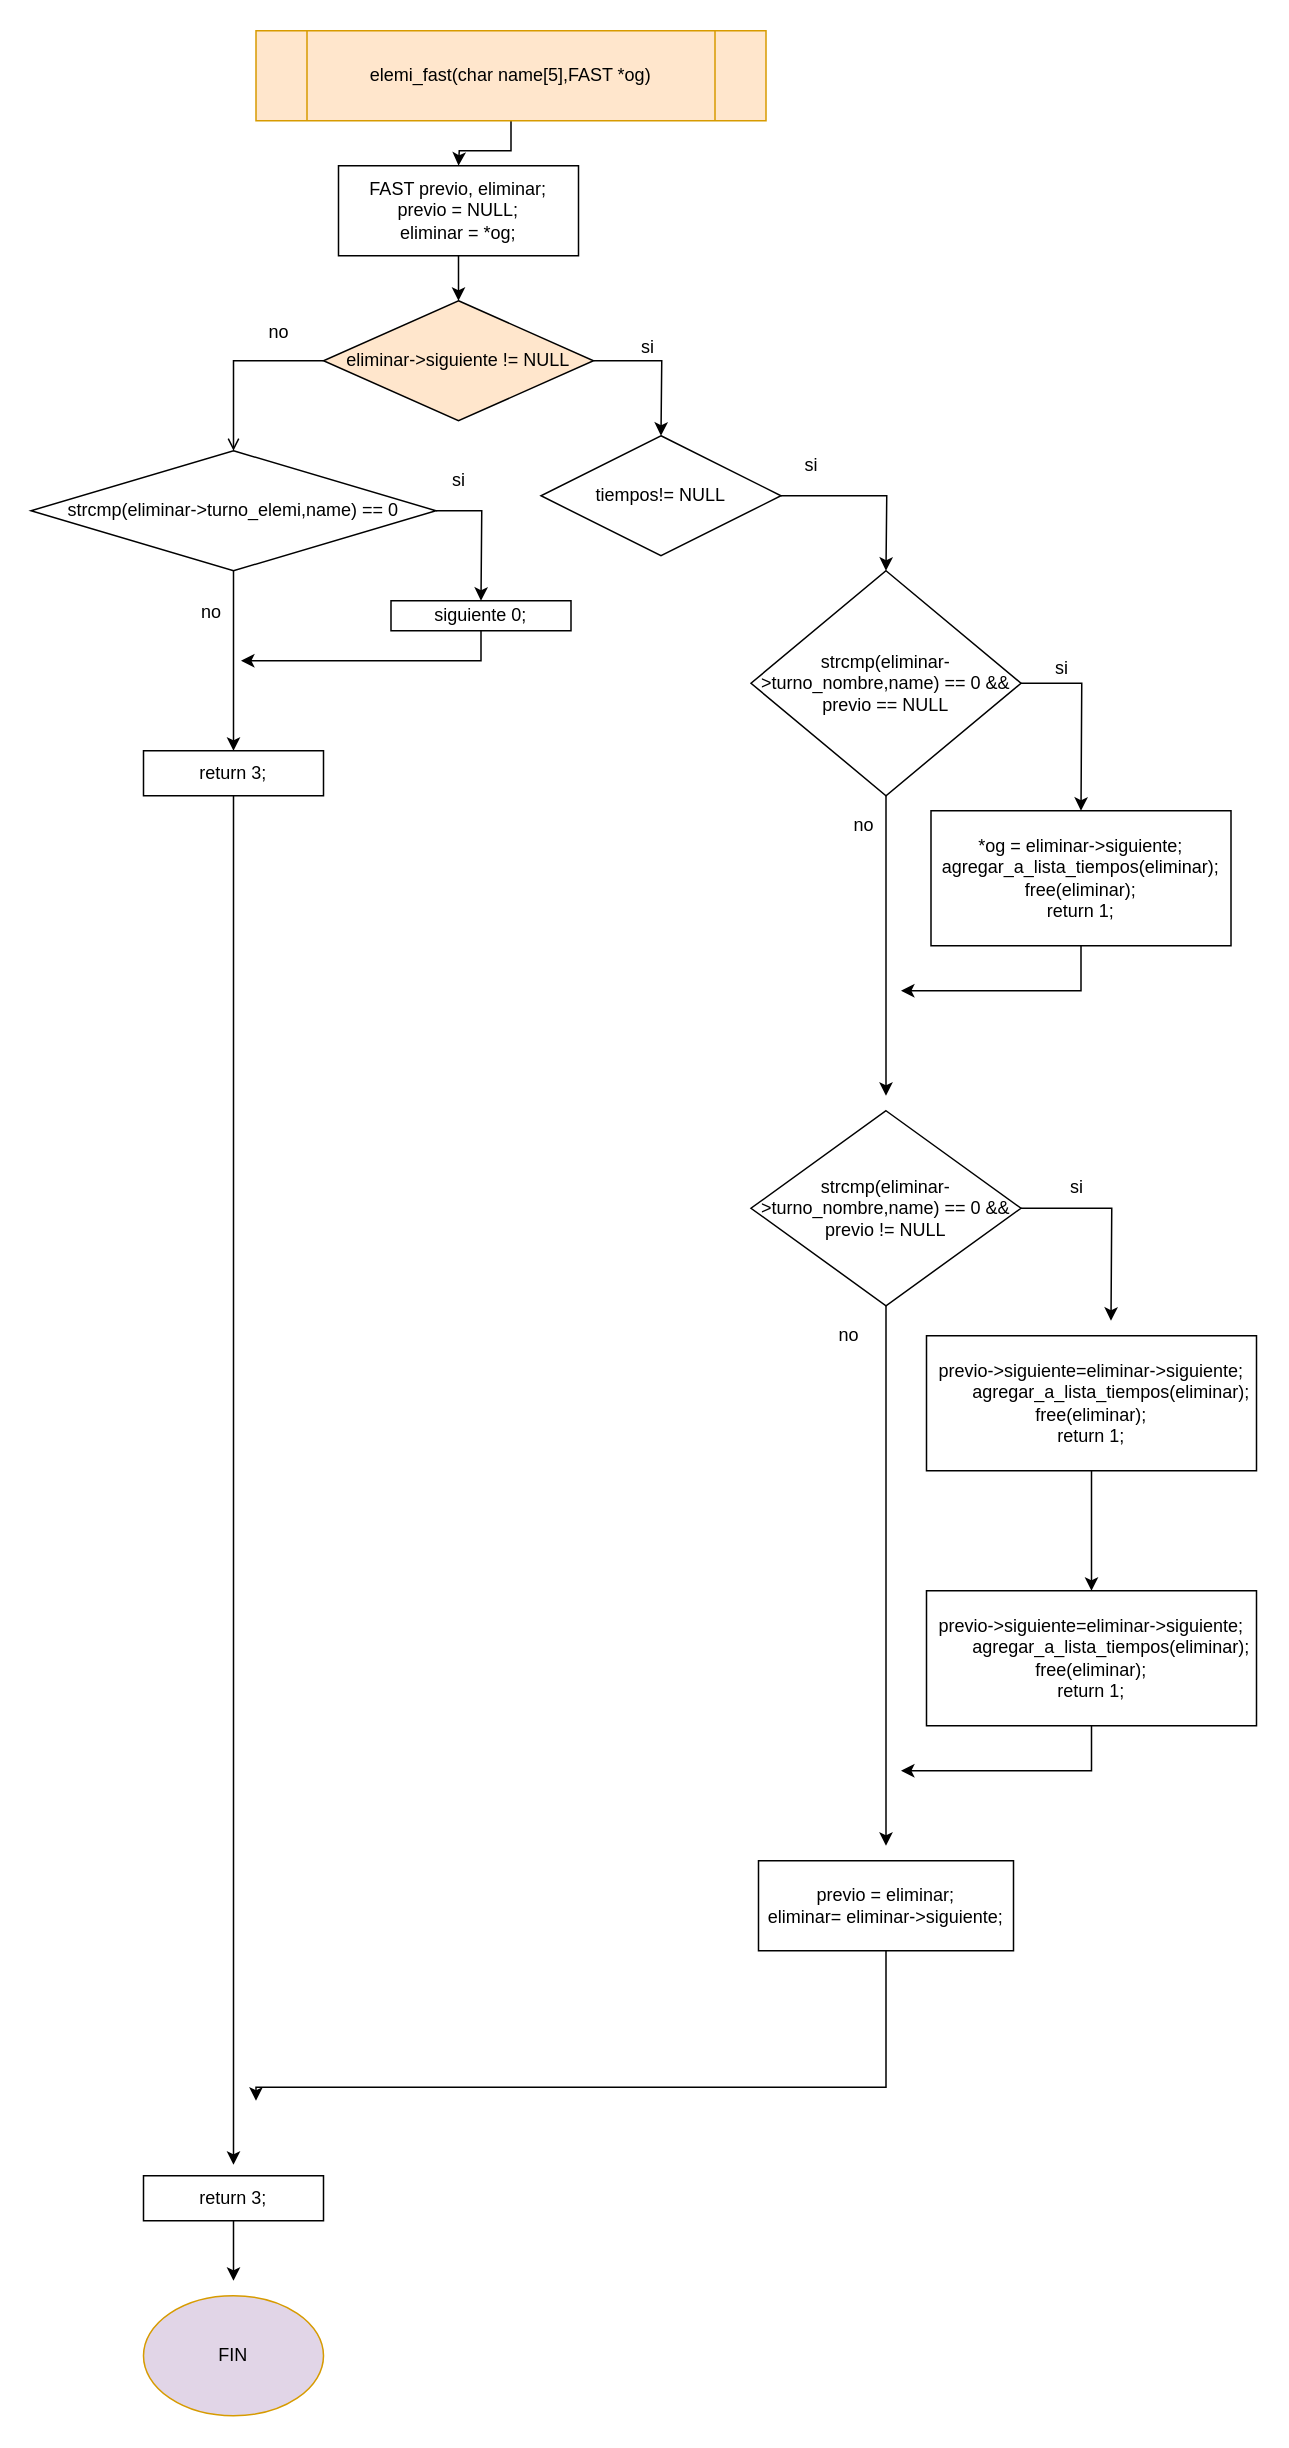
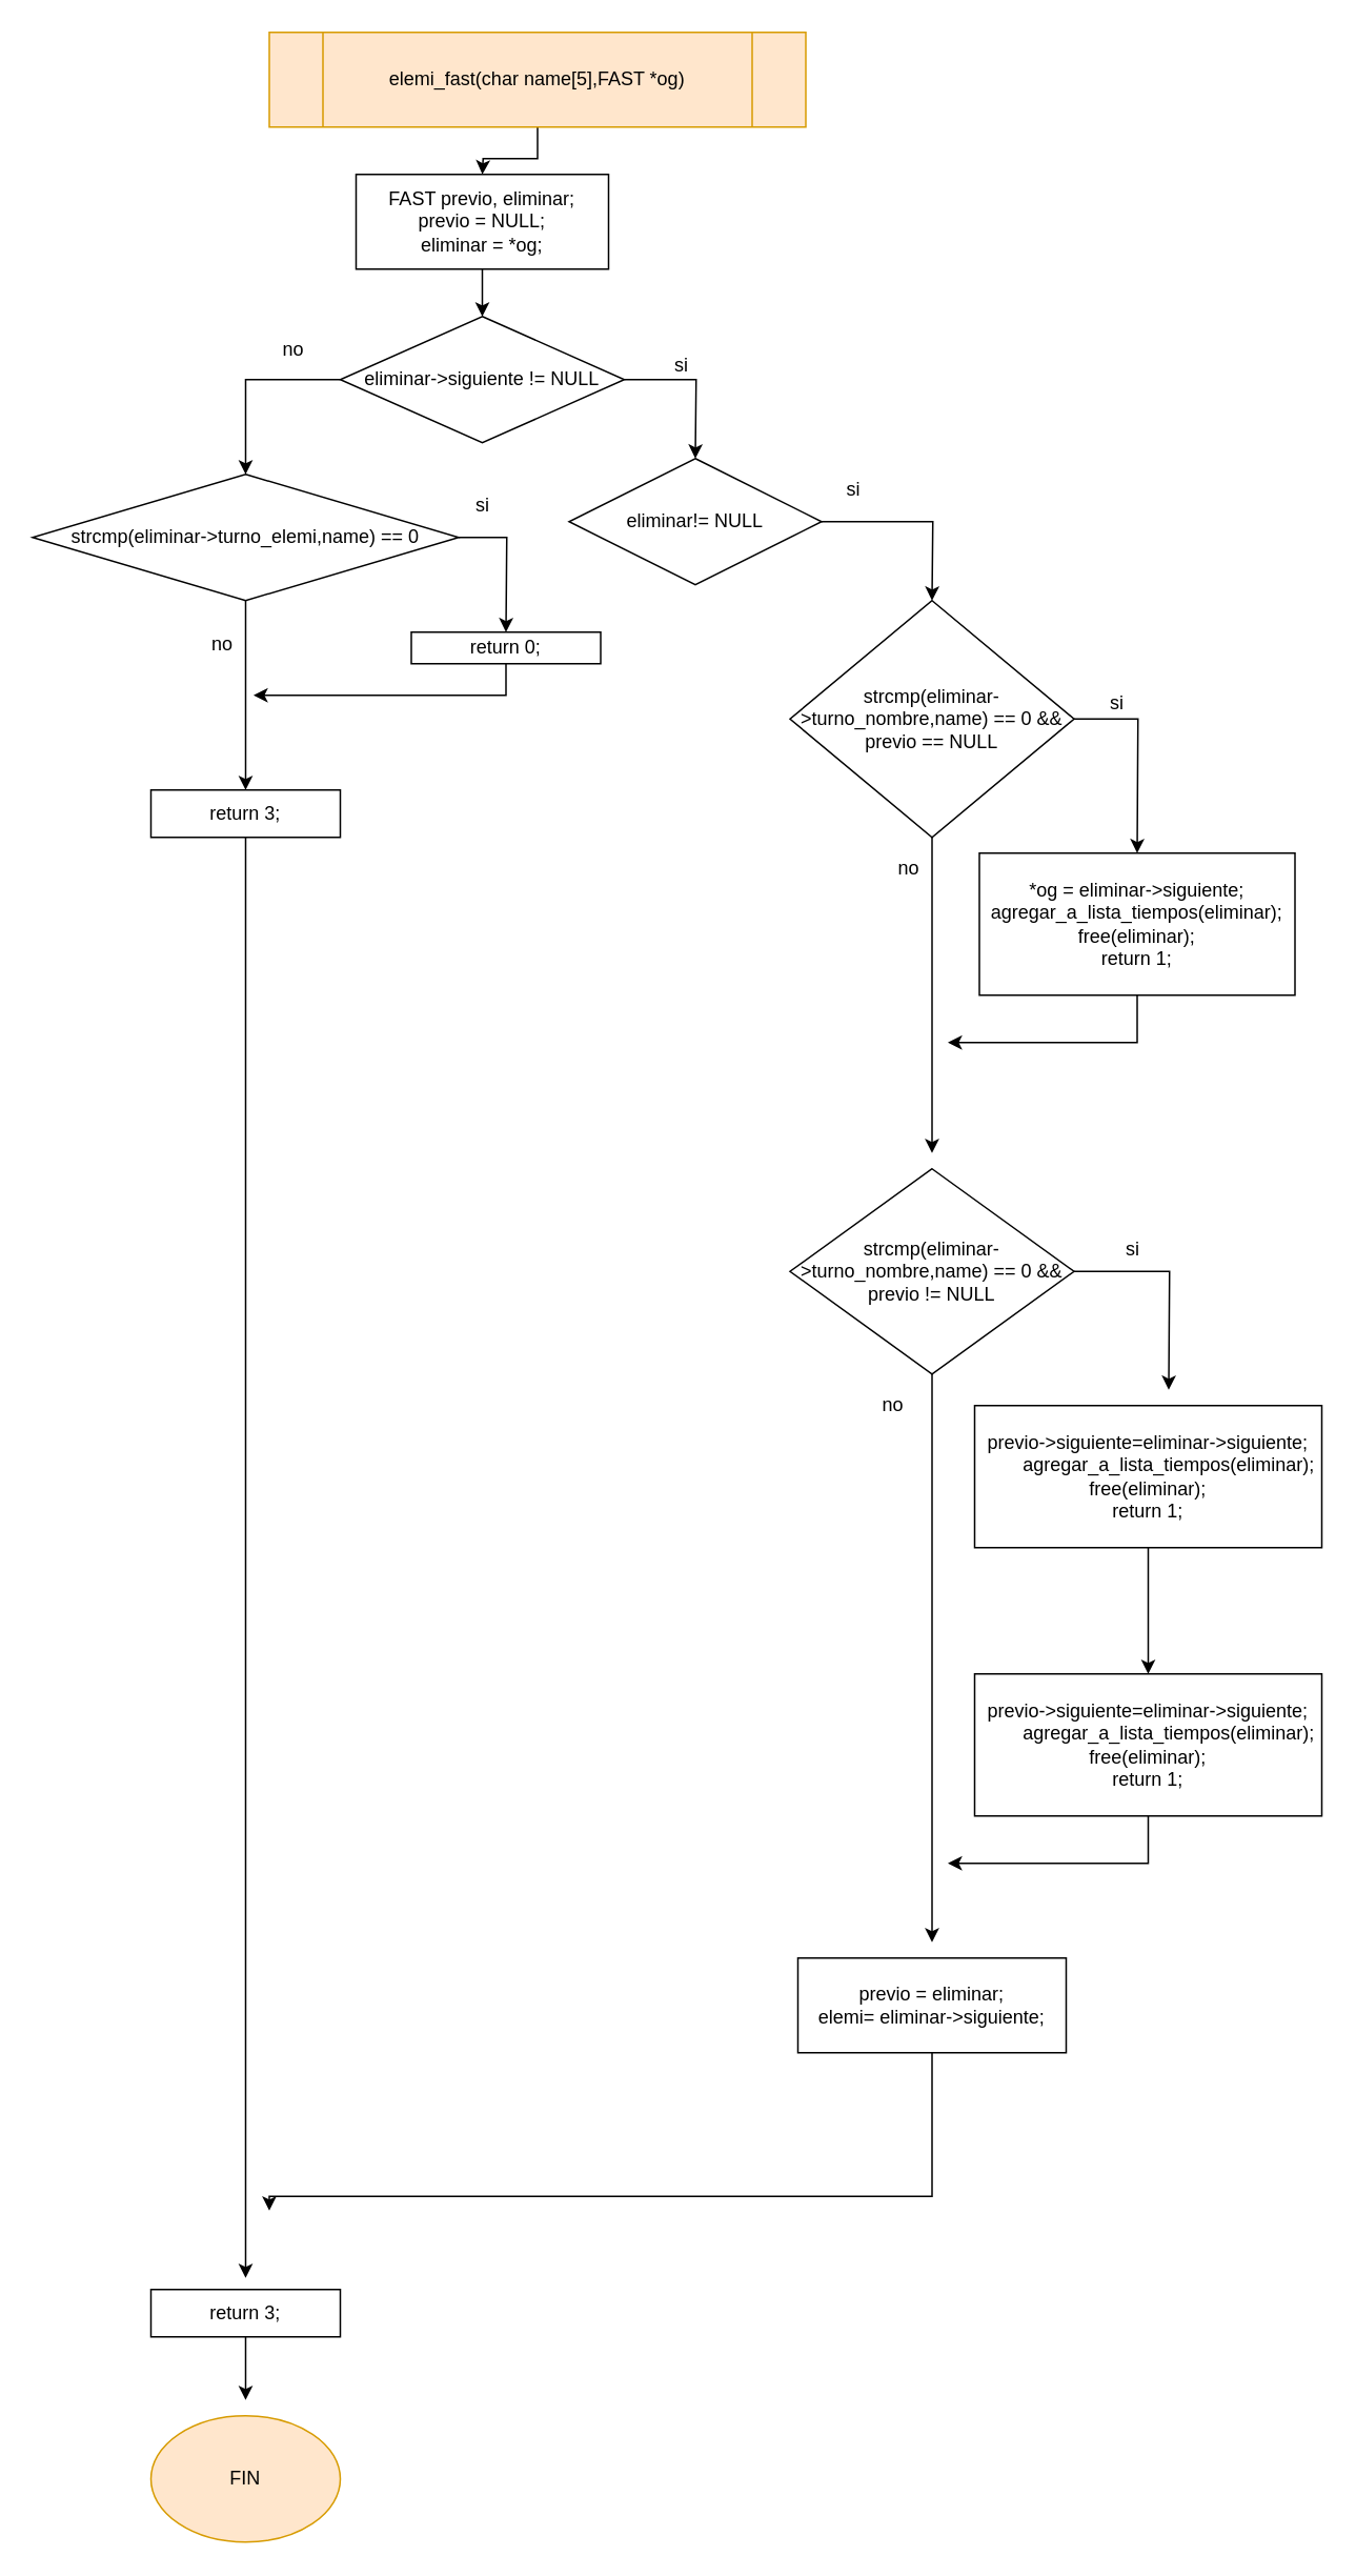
- <mxCell id="8" value="eliminar-&amp;gt;siguiente != NULL" style="rhombus;whiteSpace=wrap;html=1;fillColor=#ffe6cc;" vertex="1" parent="1"><mxGeometry x="215" y="200" width="180" height="80" as="geometry" /></mxCell>
+ <mxCell id="8" value="eliminar-&amp;gt;siguiente != NULL" style="rhombus;whiteSpace=wrap;html=1;" vertex="1" parent="1"><mxGeometry x="215" y="200" width="180" height="80" as="geometry" /></mxCell>
- <mxCell id="7" style="edgeStyle=orthogonalEdgeStyle;rounded=0;orthogonalLoop=1;jettySize=auto;html=1;entryX=0.5;entryY=0;entryDx=0;entryDy=0;exitX=0;exitY=0.5;exitDx=0;exitDy=0;endArrow=open;" edge="1" parent="1" source="8" target="33"><mxGeometry relative="1" as="geometry"><mxPoint x="150" y="300" as="targetPoint" /><Array as="points"><mxPoint x="155" y="240" /></Array></mxGeometry></mxCell>
+ <mxCell id="7" style="edgeStyle=orthogonalEdgeStyle;rounded=0;orthogonalLoop=1;jettySize=auto;html=1;entryX=0.5;entryY=0;entryDx=0;entryDy=0;exitX=0;exitY=0.5;exitDx=0;exitDy=0;" edge="1" parent="1" source="8" target="33"><mxGeometry relative="1" as="geometry"><mxPoint x="150" y="300" as="targetPoint" /><Array as="points"><mxPoint x="155" y="240" /></Array></mxGeometry></mxCell>
- <mxCell id="10" value="tiempos!= NULL" style="rhombus;whiteSpace=wrap;html=1;" vertex="1" parent="1"><mxGeometry x="360" y="290" width="160" height="80" as="geometry" /></mxCell>
+ <mxCell id="10" value="eliminar!= NULL" style="rhombus;whiteSpace=wrap;html=1;" vertex="1" parent="1"><mxGeometry x="360" y="290" width="160" height="80" as="geometry" /></mxCell>
- <mxCell id="36" value="siguiente 0;" style="rounded=0;whiteSpace=wrap;html=1;" vertex="1" parent="1"><mxGeometry x="260" y="400" width="120" height="20" as="geometry" /></mxCell>
+ <mxCell id="36" value="return 0;" style="rounded=0;whiteSpace=wrap;html=1;" vertex="1" parent="1"><mxGeometry x="260" y="400" width="120" height="20" as="geometry" /></mxCell>
- <mxCell id="30" value="&lt;div&gt;previo = eliminar;&lt;/div&gt;&lt;div&gt;eliminar= eliminar-&amp;gt;siguiente;&lt;/div&gt;" style="rounded=0;whiteSpace=wrap;html=1;" vertex="1" parent="1"><mxGeometry x="505" y="1240" width="170" height="60" as="geometry" /></mxCell>
+ <mxCell id="30" value="&lt;div&gt;previo = eliminar;&lt;/div&gt;&lt;div&gt;elemi= eliminar-&amp;gt;siguiente;&lt;/div&gt;" style="rounded=0;whiteSpace=wrap;html=1;" vertex="1" parent="1"><mxGeometry x="505" y="1240" width="170" height="60" as="geometry" /></mxCell>
- <mxCell id="43" value="FIN" style="ellipse;whiteSpace=wrap;html=1;fillColor=#e1d5e7;strokeColor=#d79b00;" vertex="1" parent="1"><mxGeometry x="95" y="1530" width="120" height="80" as="geometry" /></mxCell>
+ <mxCell id="43" value="FIN" style="ellipse;whiteSpace=wrap;html=1;fillColor=#ffe6cc;strokeColor=#d79b00;" vertex="1" parent="1"><mxGeometry x="95" y="1530" width="120" height="80" as="geometry" /></mxCell>
